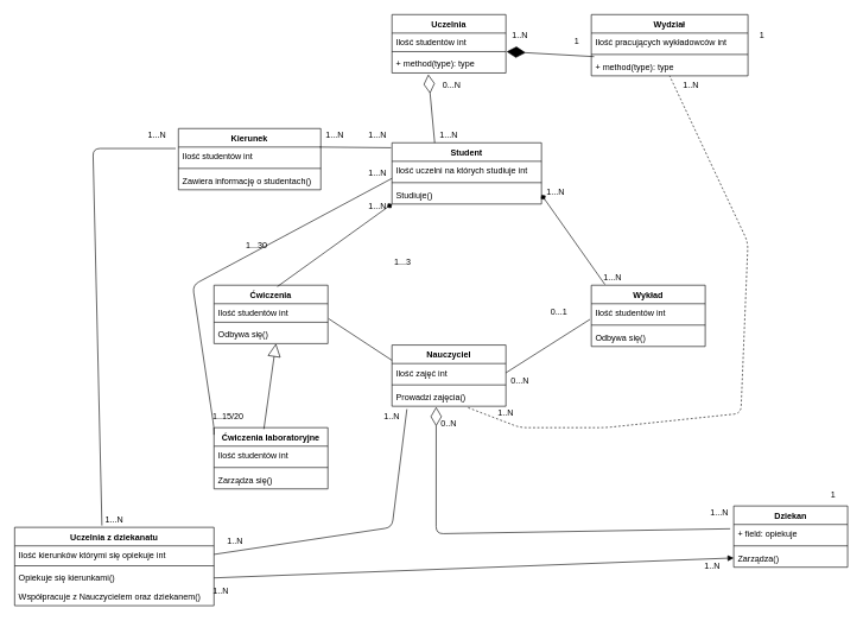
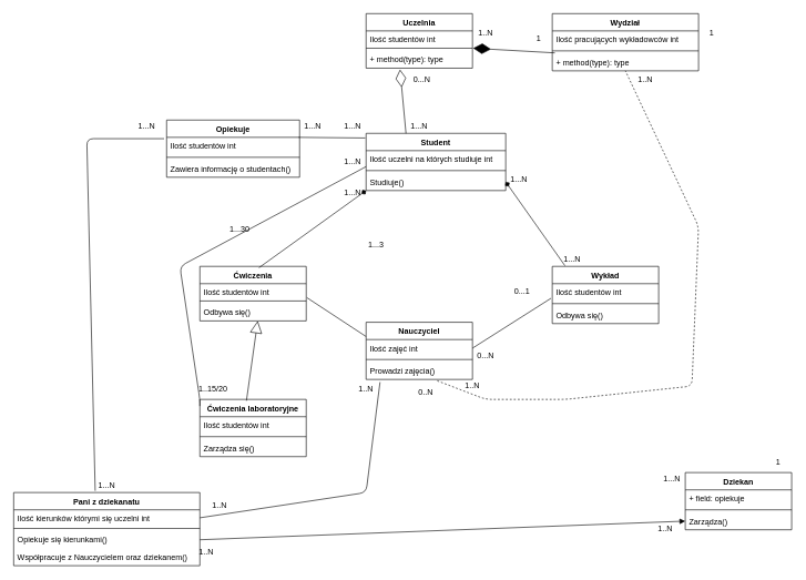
- <mxCell id="62" value="Kierunek" style="swimlane;fontStyle=1;align=center;verticalAlign=top;childLayout=stackLayout;horizontal=1;startSize=26;horizontalStack=0;resizeParent=1;resizeParentMax=0;resizeLast=0;collapsible=1;marginBottom=0;" parent="1" vertex="1"><mxGeometry x="250" y="180" width="200" height="86" as="geometry" /></mxCell>
+ <mxCell id="62" value="Opiekuje" style="swimlane;fontStyle=1;align=center;verticalAlign=top;childLayout=stackLayout;horizontal=1;startSize=26;horizontalStack=0;resizeParent=1;resizeParentMax=0;resizeLast=0;collapsible=1;marginBottom=0;" parent="1" vertex="1"><mxGeometry x="250" y="180" width="200" height="86" as="geometry" /></mxCell>
- <mxCell id="60" value="0..N" style="text;html=1;strokeColor=none;fillColor=none;align=center;verticalAlign=middle;whiteSpace=wrap;rounded=0;" parent="1" vertex="1"><mxGeometry x="610" y="585" width="40" height="20" as="geometry" /></mxCell>
+ <mxCell id="60" value="0..N" style="text;html=1;strokeColor=none;fillColor=none;align=center;verticalAlign=middle;whiteSpace=wrap;rounded=0;" parent="1" vertex="1"><mxGeometry x="620" y="580" width="40" height="20" as="geometry" /></mxCell>
- <mxCell id="59" value="" style="endArrow=diamondThin;endFill=0;endSize=24;html=1;exitX=-0.031;exitY=0.231;exitDx=0;exitDy=0;exitPerimeter=0;entryX=0.388;entryY=1.038;entryDx=0;entryDy=0;entryPerimeter=0;" parent="1" source="54" target="30" edge="1"><mxGeometry width="160" relative="1" as="geometry"><mxPoint x="670" y="710" as="sourcePoint" /><mxPoint x="830" y="710" as="targetPoint" /><Array as="points"><mxPoint x="612" y="749" /></Array></mxGeometry></mxCell>
- <mxCell id="69" value="Uczelnia z dziekanatu" style="swimlane;fontStyle=1;align=center;verticalAlign=top;childLayout=stackLayout;horizontal=1;startSize=26;horizontalStack=0;resizeParent=1;resizeParentMax=0;resizeLast=0;collapsible=1;marginBottom=0;" parent="1" vertex="1"><mxGeometry x="20" y="740" width="280" height="110" as="geometry" /></mxCell>
+ <mxCell id="69" value="Pani z dziekanatu" style="swimlane;fontStyle=1;align=center;verticalAlign=top;childLayout=stackLayout;horizontal=1;startSize=26;horizontalStack=0;resizeParent=1;resizeParentMax=0;resizeLast=0;collapsible=1;marginBottom=0;" parent="1" vertex="1"><mxGeometry x="20" y="740" width="280" height="110" as="geometry" /></mxCell>
- <mxCell id="70" value="Ilość kierunków którymi się opiekuje int" style="text;strokeColor=none;fillColor=none;align=left;verticalAlign=top;spacingLeft=4;spacingRight=4;overflow=hidden;rotatable=0;points=[[0,0.5],[1,0.5]];portConstraint=eastwest;" parent="69" vertex="1"><mxGeometry y="26" width="280" height="24" as="geometry" /></mxCell>
+ <mxCell id="70" value="Ilość kierunków którymi się uczelni int" style="text;strokeColor=none;fillColor=none;align=left;verticalAlign=top;spacingLeft=4;spacingRight=4;overflow=hidden;rotatable=0;points=[[0,0.5],[1,0.5]];portConstraint=eastwest;" parent="69" vertex="1"><mxGeometry y="26" width="280" height="24" as="geometry" /></mxCell>
